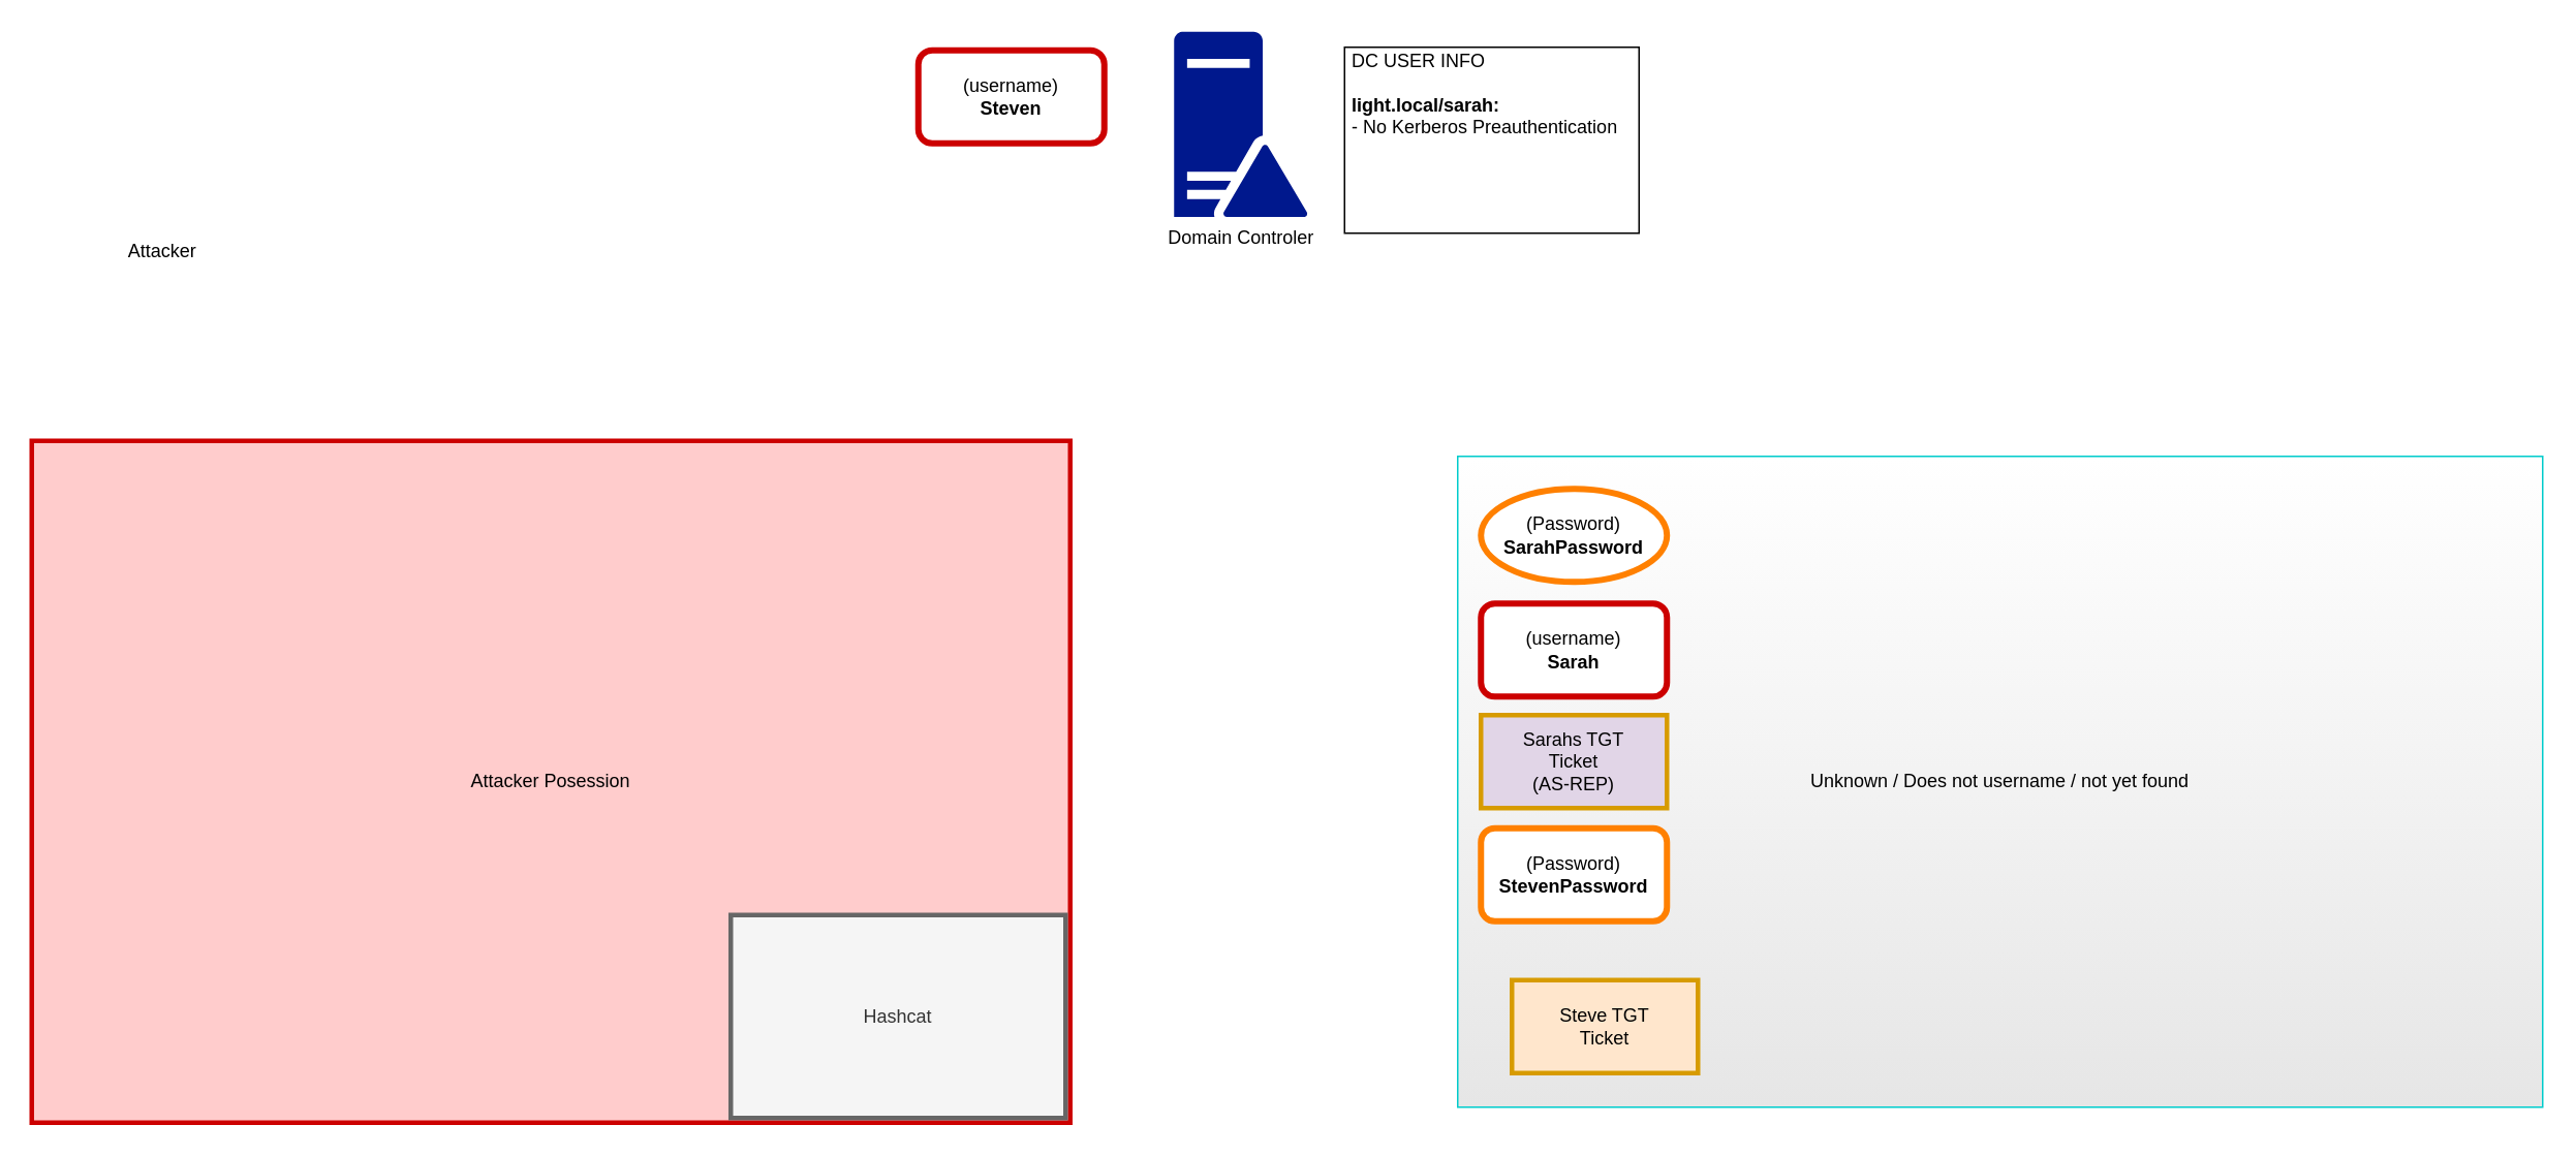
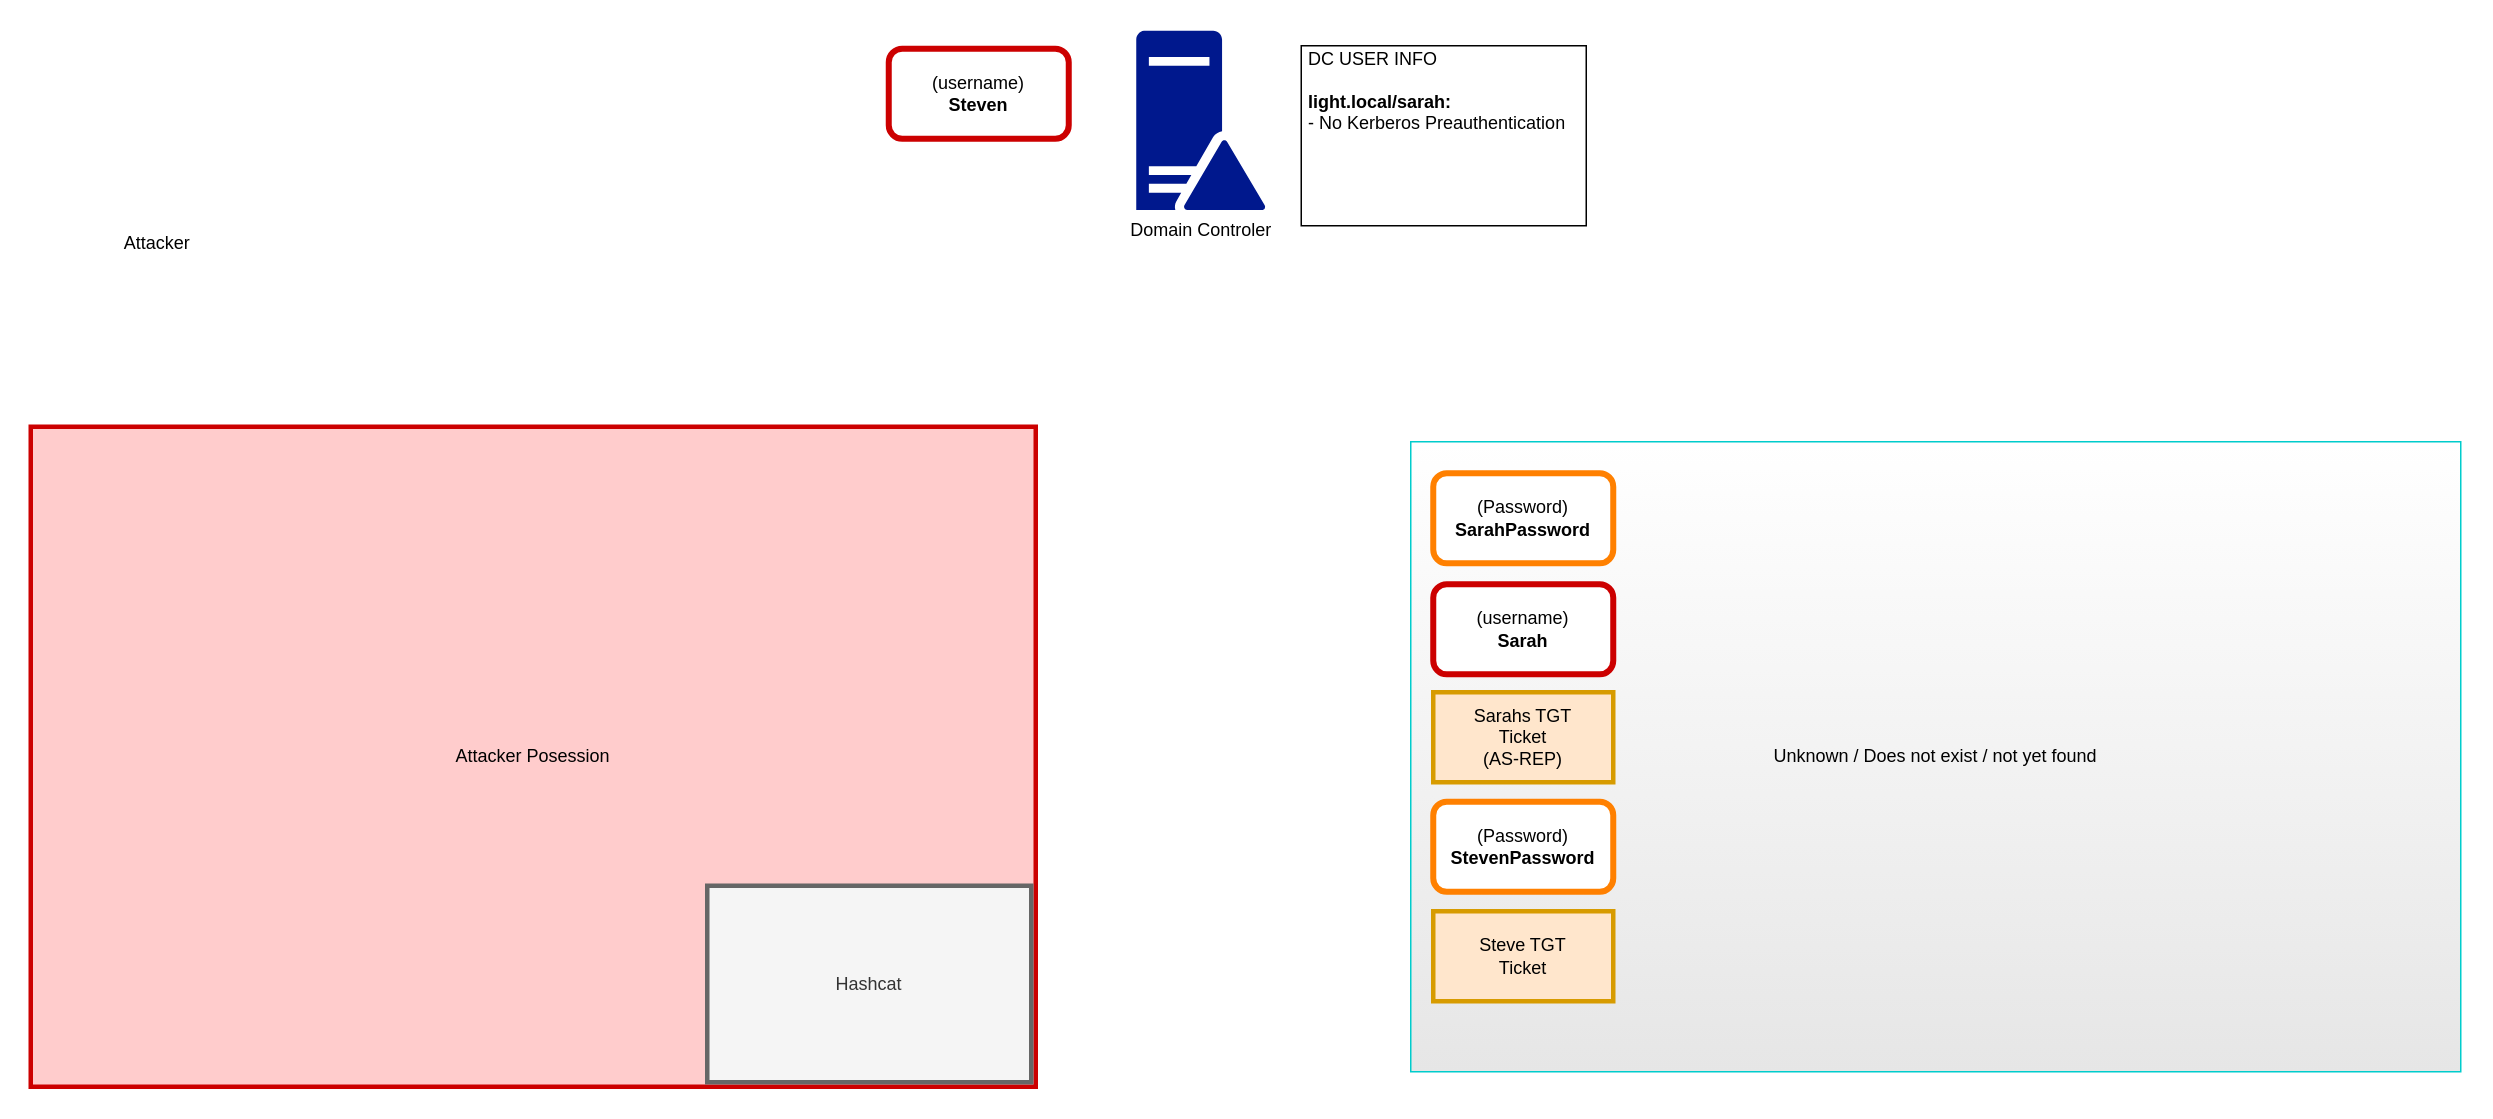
- <mxCell id="12" value="(Password)&lt;br&gt;&lt;b&gt;SarahPassword&lt;/b&gt;" style="ellipse;whiteSpace=wrap;html=1;strokeWidth=4;strokeColor=#FF8000;" parent="1" vertex="1"><mxGeometry x="955" y="315" width="120" height="60" as="geometry" /></mxCell>
+ <mxCell id="12" value="(Password)&lt;br&gt;&lt;b&gt;SarahPassword&lt;/b&gt;" style="rounded=1;whiteSpace=wrap;html=1;strokeWidth=4;strokeColor=#FF8000;" parent="1" vertex="1"><mxGeometry x="955" y="315" width="120" height="60" as="geometry" /></mxCell>
- <mxCell id="6" value="Sarahs TGT&lt;br&gt;Ticket&lt;br&gt;(AS-REP)" style="rounded=0;whiteSpace=wrap;html=1;strokeColor=#d79b00;fillColor=#e1d5e7;strokeWidth=3;" parent="1" vertex="1"><mxGeometry x="955" y="461" width="120" height="60" as="geometry" /></mxCell>
+ <mxCell id="6" value="Sarahs TGT&lt;br&gt;Ticket&lt;br&gt;(AS-REP)" style="rounded=0;whiteSpace=wrap;html=1;strokeColor=#d79b00;fillColor=#ffe6cc;strokeWidth=3;" parent="1" vertex="1"><mxGeometry x="955" y="461" width="120" height="60" as="geometry" /></mxCell>
- <mxCell id="4" value="Unknown / Does not username / not yet found" style="rounded=0;whiteSpace=wrap;html=1;strokeColor=#00CCCC;gradientColor=#E6E6E6;" parent="1" vertex="1"><mxGeometry x="940" y="294" width="700" height="420" as="geometry" /></mxCell>
+ <mxCell id="4" value="Unknown / Does not exist / not yet found" style="rounded=0;whiteSpace=wrap;html=1;strokeColor=#00CCCC;gradientColor=#E6E6E6;" parent="1" vertex="1"><mxGeometry x="940" y="294" width="700" height="420" as="geometry" /></mxCell>
- <mxCell id="13" value="Steve TGT&lt;br&gt;Ticket&lt;br&gt;" style="rounded=0;whiteSpace=wrap;html=1;strokeColor=#d79b00;fillColor=#ffe6cc;strokeWidth=3;" parent="1" vertex="1"><mxGeometry x="975" y="632" width="120" height="60" as="geometry" /></mxCell>
+ <mxCell id="13" value="Steve TGT&lt;br&gt;Ticket&lt;br&gt;" style="rounded=0;whiteSpace=wrap;html=1;strokeColor=#d79b00;fillColor=#ffe6cc;strokeWidth=3;" parent="1" vertex="1"><mxGeometry x="955" y="607" width="120" height="60" as="geometry" /></mxCell>
